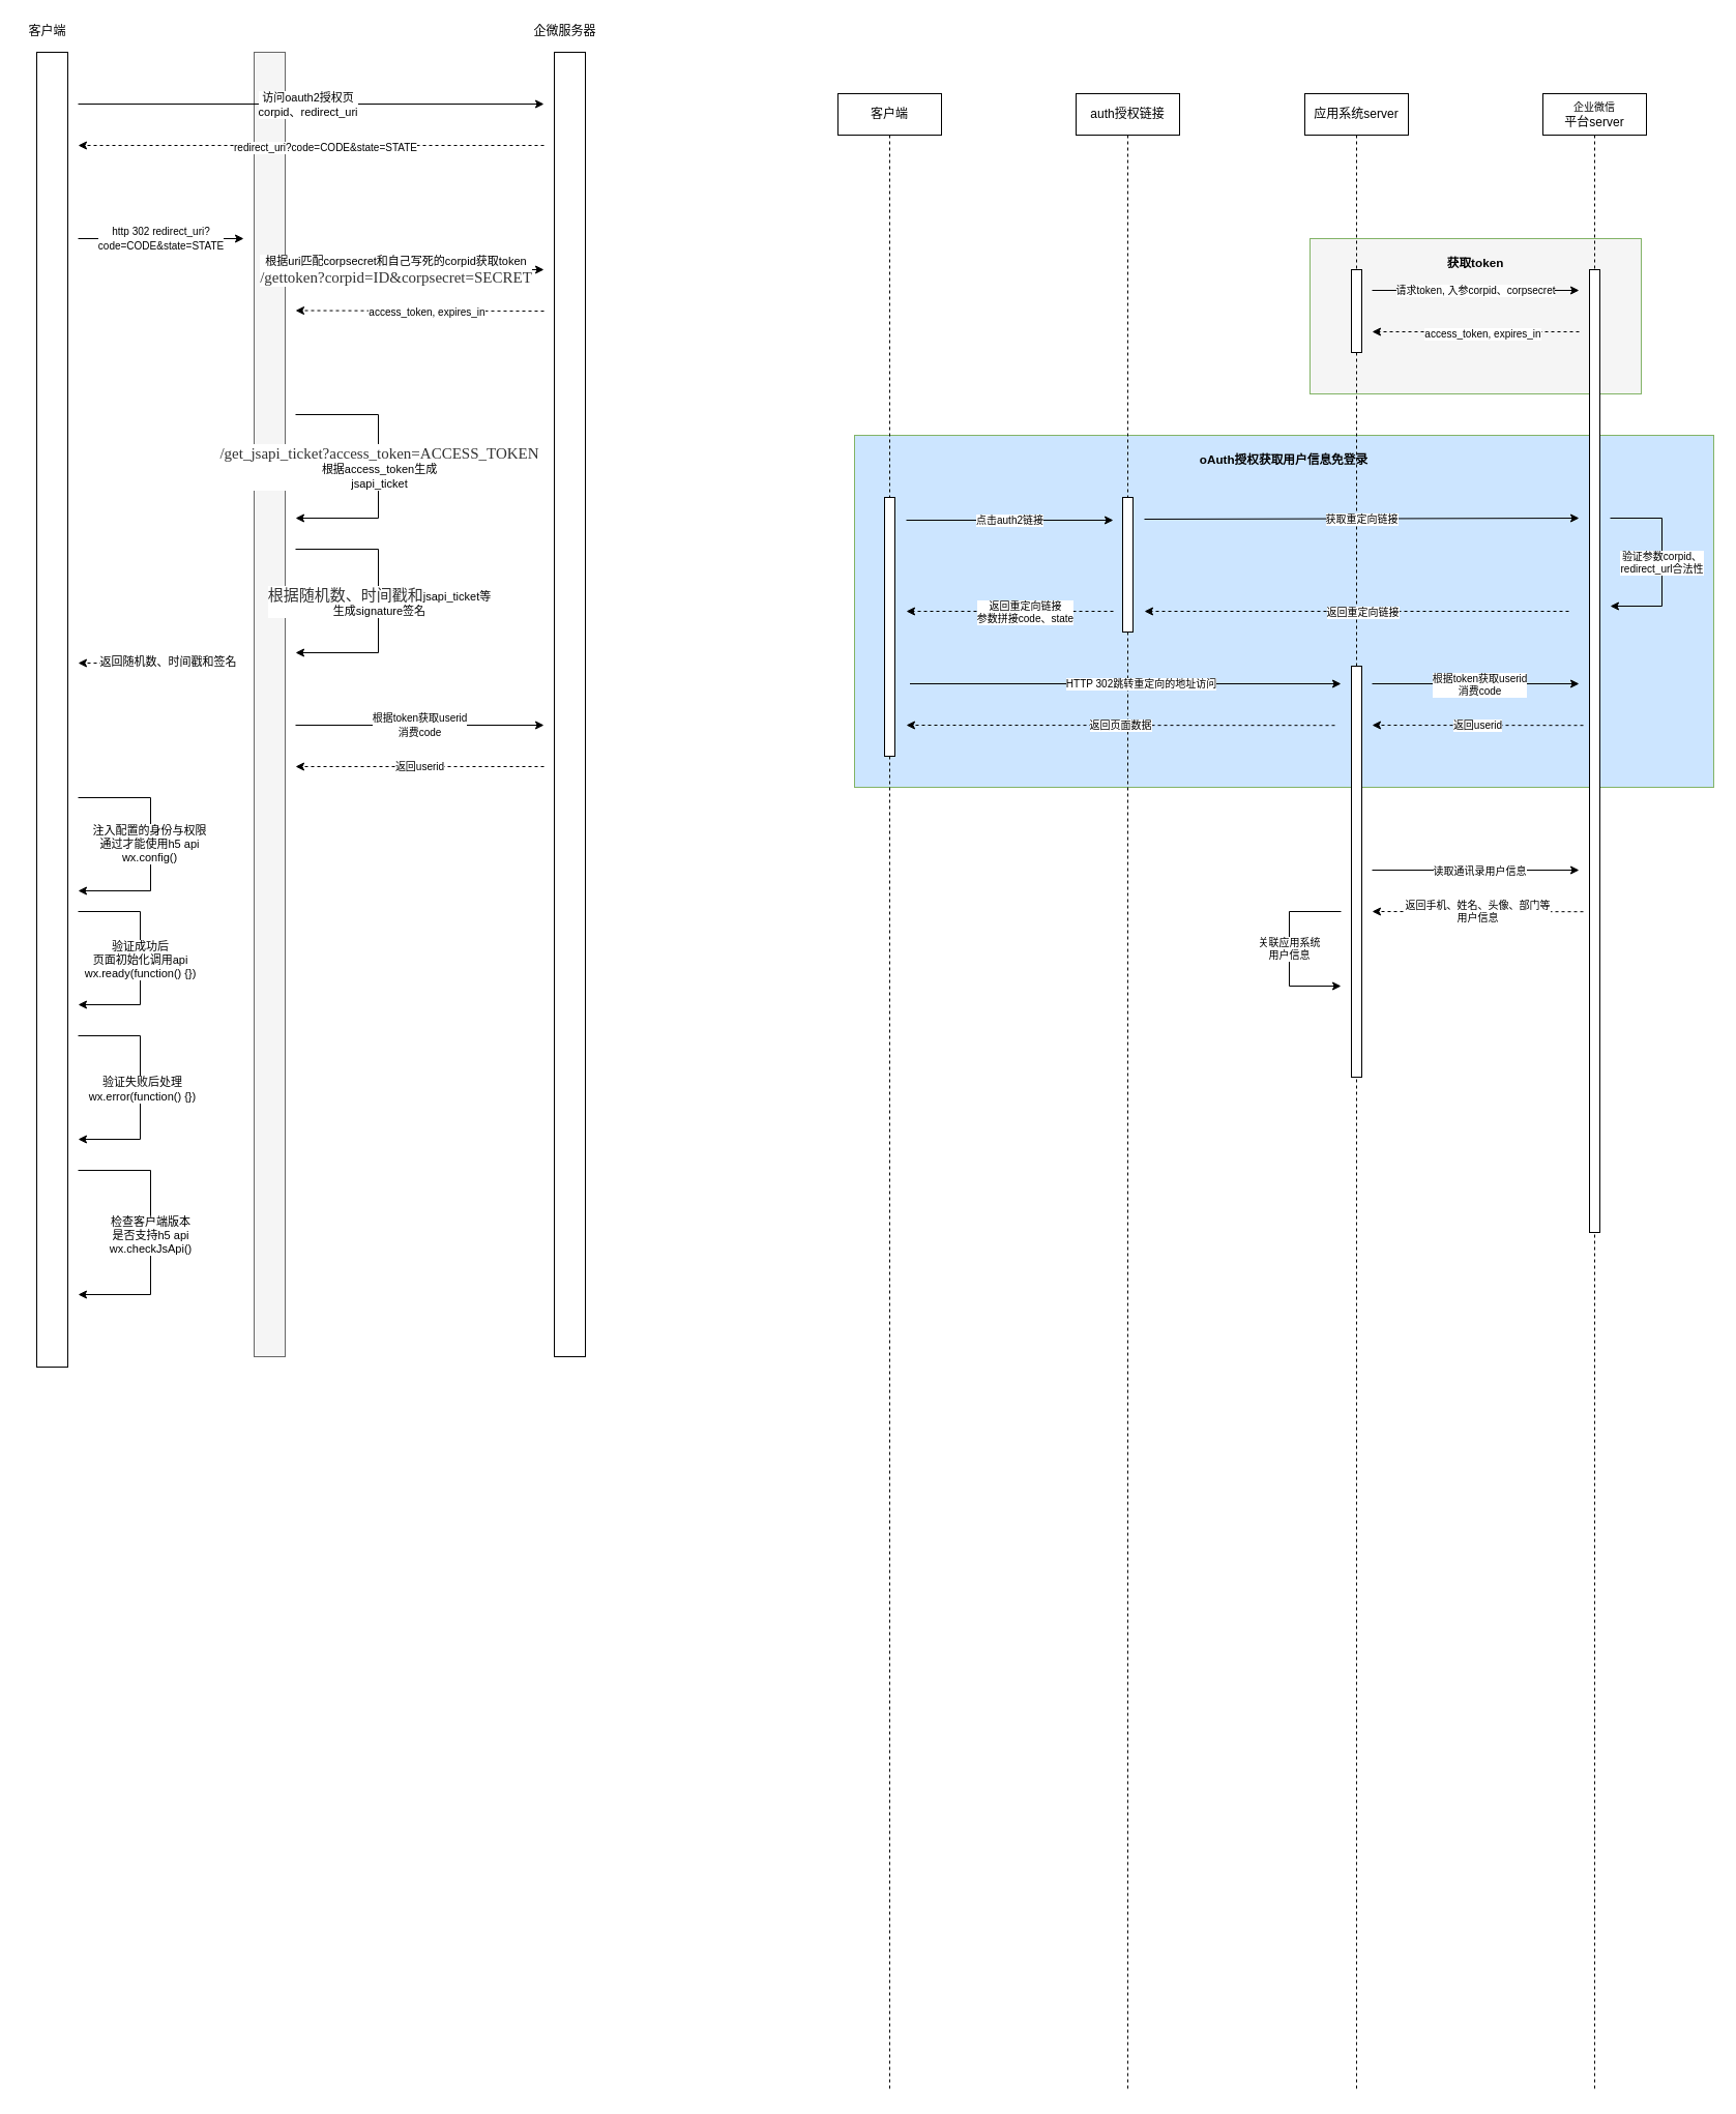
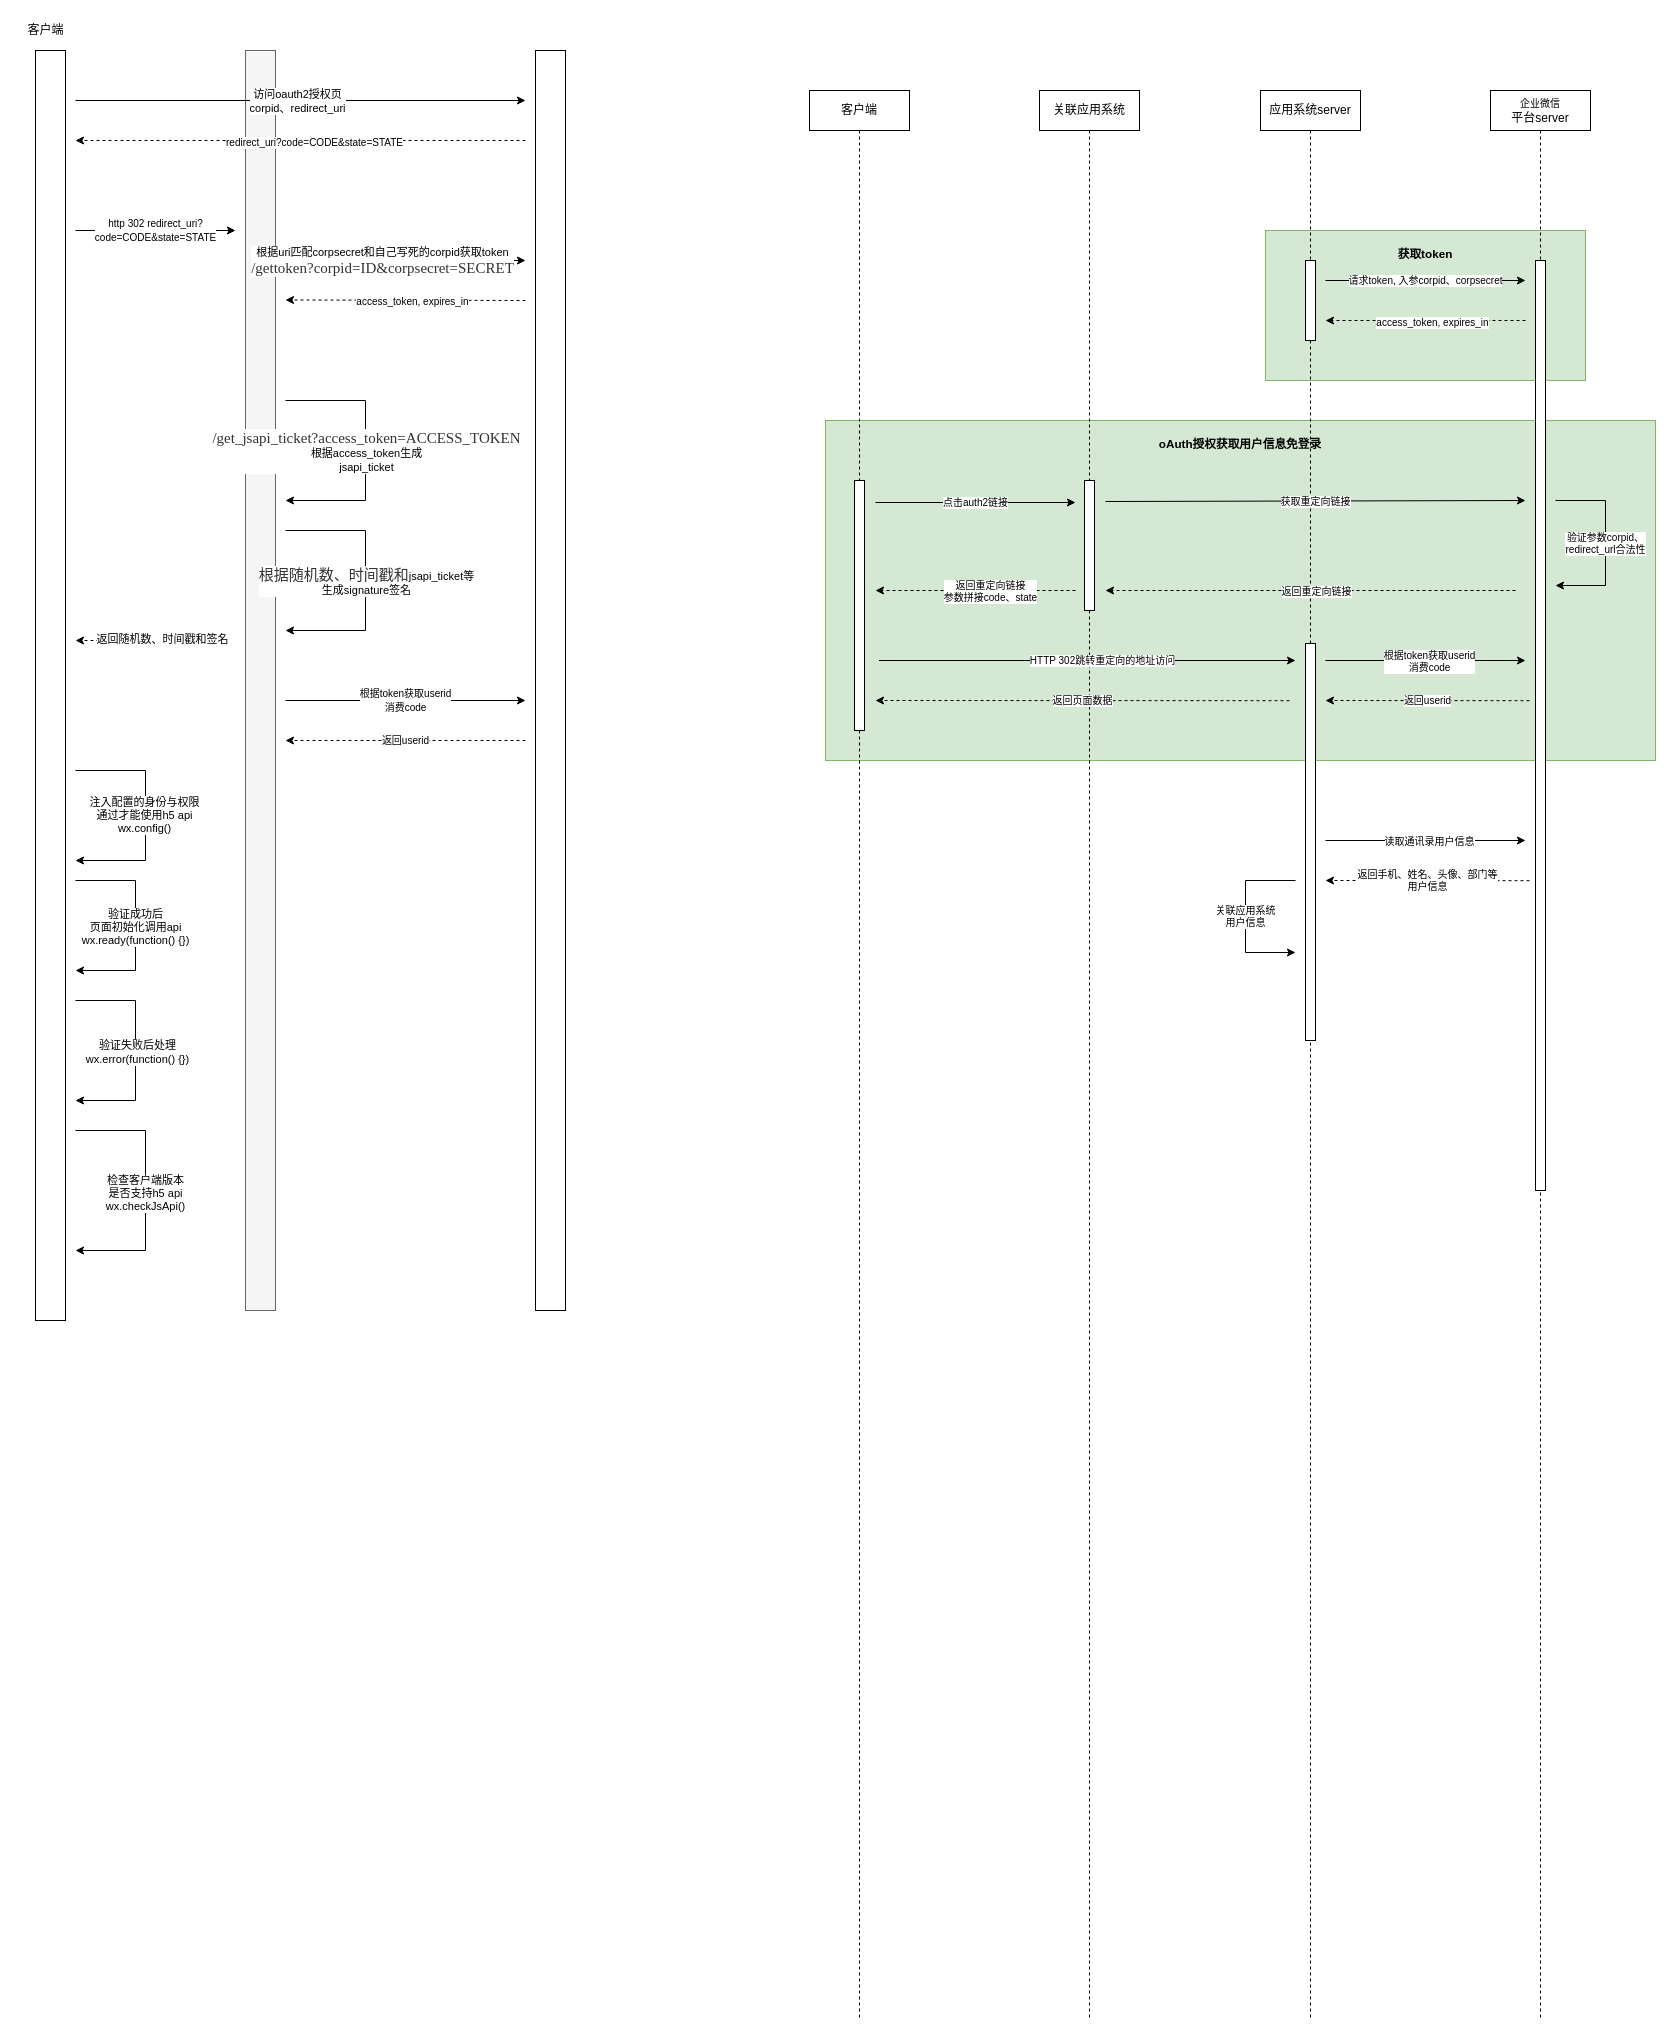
- <mxCell id="63" value="企微服务器" style="text;html=1;align=center;verticalAlign=middle;resizable=0;points=[];autosize=1;strokeColor=none;fillColor=none;" vertex="1" parent="1"><mxGeometry x="505" width="80" height="20" as="geometry" y="20" /></mxCell>
- <mxCell id="12" value="auth授权链接" style="shape=umlLifeline;perimeter=lifelinePerimeter;whiteSpace=wrap;html=1;container=1;collapsible=0;recursiveResize=0;outlineConnect=0;" parent="1" vertex="1"><mxGeometry x="1039" y="90" width="100" height="1930" as="geometry" /></mxCell>
+ <mxCell id="12" value="关联应用系统" style="shape=umlLifeline;perimeter=lifelinePerimeter;whiteSpace=wrap;html=1;container=1;collapsible=0;recursiveResize=0;outlineConnect=0;" parent="1" vertex="1"><mxGeometry x="1039" y="90" width="100" height="1930" as="geometry" /></mxCell>
- <mxCell id="2" value="&lt;h3 style=&quot;line-height: 0.8&quot;&gt;获取token&lt;/h3&gt;" style="rounded=0;whiteSpace=wrap;html=1;fontSize=10;verticalAlign=top;fillColor=#f5f5f5;strokeColor=#82b366;" parent="1" vertex="1"><mxGeometry x="1265" y="230" width="320" height="150" as="geometry" /></mxCell>
+ <mxCell id="2" value="&lt;h3 style=&quot;line-height: 0.8&quot;&gt;获取token&lt;/h3&gt;" style="rounded=0;whiteSpace=wrap;html=1;fontSize=10;verticalAlign=top;fillColor=#d5e8d4;strokeColor=#82b366;" parent="1" vertex="1"><mxGeometry x="1265" y="230" width="320" height="150" as="geometry" /></mxCell>
- <mxCell id="3" value="&lt;h3 style=&quot;line-height: 0.8&quot;&gt;oAuth授权获取用户信息免登录&lt;/h3&gt;" style="rounded=0;whiteSpace=wrap;html=1;fontSize=10;verticalAlign=top;fillColor=#CCE5FF;strokeColor=#82b366;" parent="1" vertex="1"><mxGeometry x="825" y="420" width="830" height="340" as="geometry" /></mxCell>
+ <mxCell id="3" value="&lt;h3 style=&quot;line-height: 0.8&quot;&gt;oAuth授权获取用户信息免登录&lt;/h3&gt;" style="rounded=0;whiteSpace=wrap;html=1;fontSize=10;verticalAlign=top;fillColor=#d5e8d4;strokeColor=#82b366;" parent="1" vertex="1"><mxGeometry x="825" y="420" width="830" height="340" as="geometry" /></mxCell>
